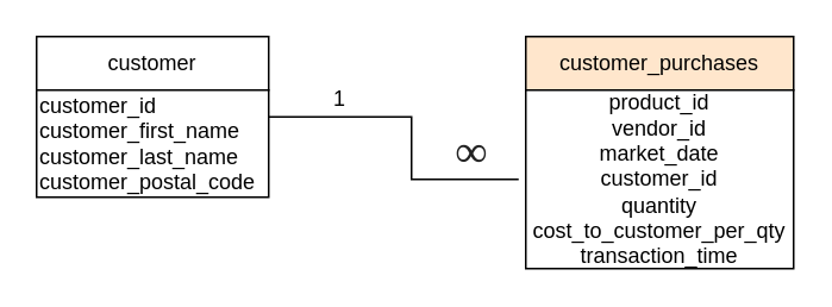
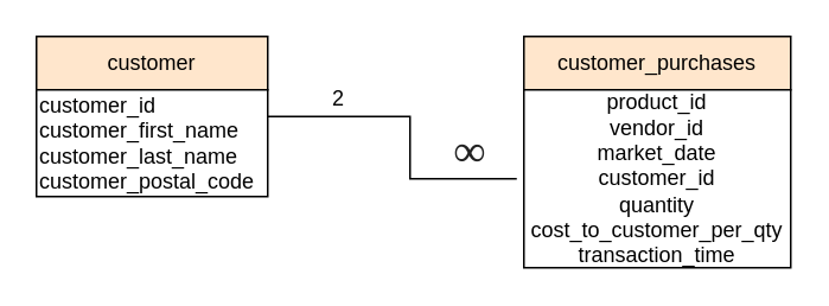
- <mxCell id="2" value="customer" style="rounded=0;whiteSpace=wrap;html=1;" vertex="1" parent="1"><mxGeometry x="20" y="20" width="130" height="30" as="geometry" /></mxCell>
+ <mxCell id="2" value="customer" style="rounded=0;whiteSpace=wrap;html=1;fillColor=#ffe6cc;" vertex="1" parent="1"><mxGeometry x="20" y="20" width="130" height="30" as="geometry" /></mxCell>
- <mxCell id="7" value="1" style="text;html=1;align=center;verticalAlign=middle;whiteSpace=wrap;rounded=0;" vertex="1" parent="1"><mxGeometry x="160" y="40" width="60" height="30" as="geometry" /></mxCell>
+ <mxCell id="7" value="2" style="text;html=1;align=center;verticalAlign=middle;whiteSpace=wrap;rounded=0;" vertex="1" parent="1"><mxGeometry x="160" y="40" width="60" height="30" as="geometry" /></mxCell>
